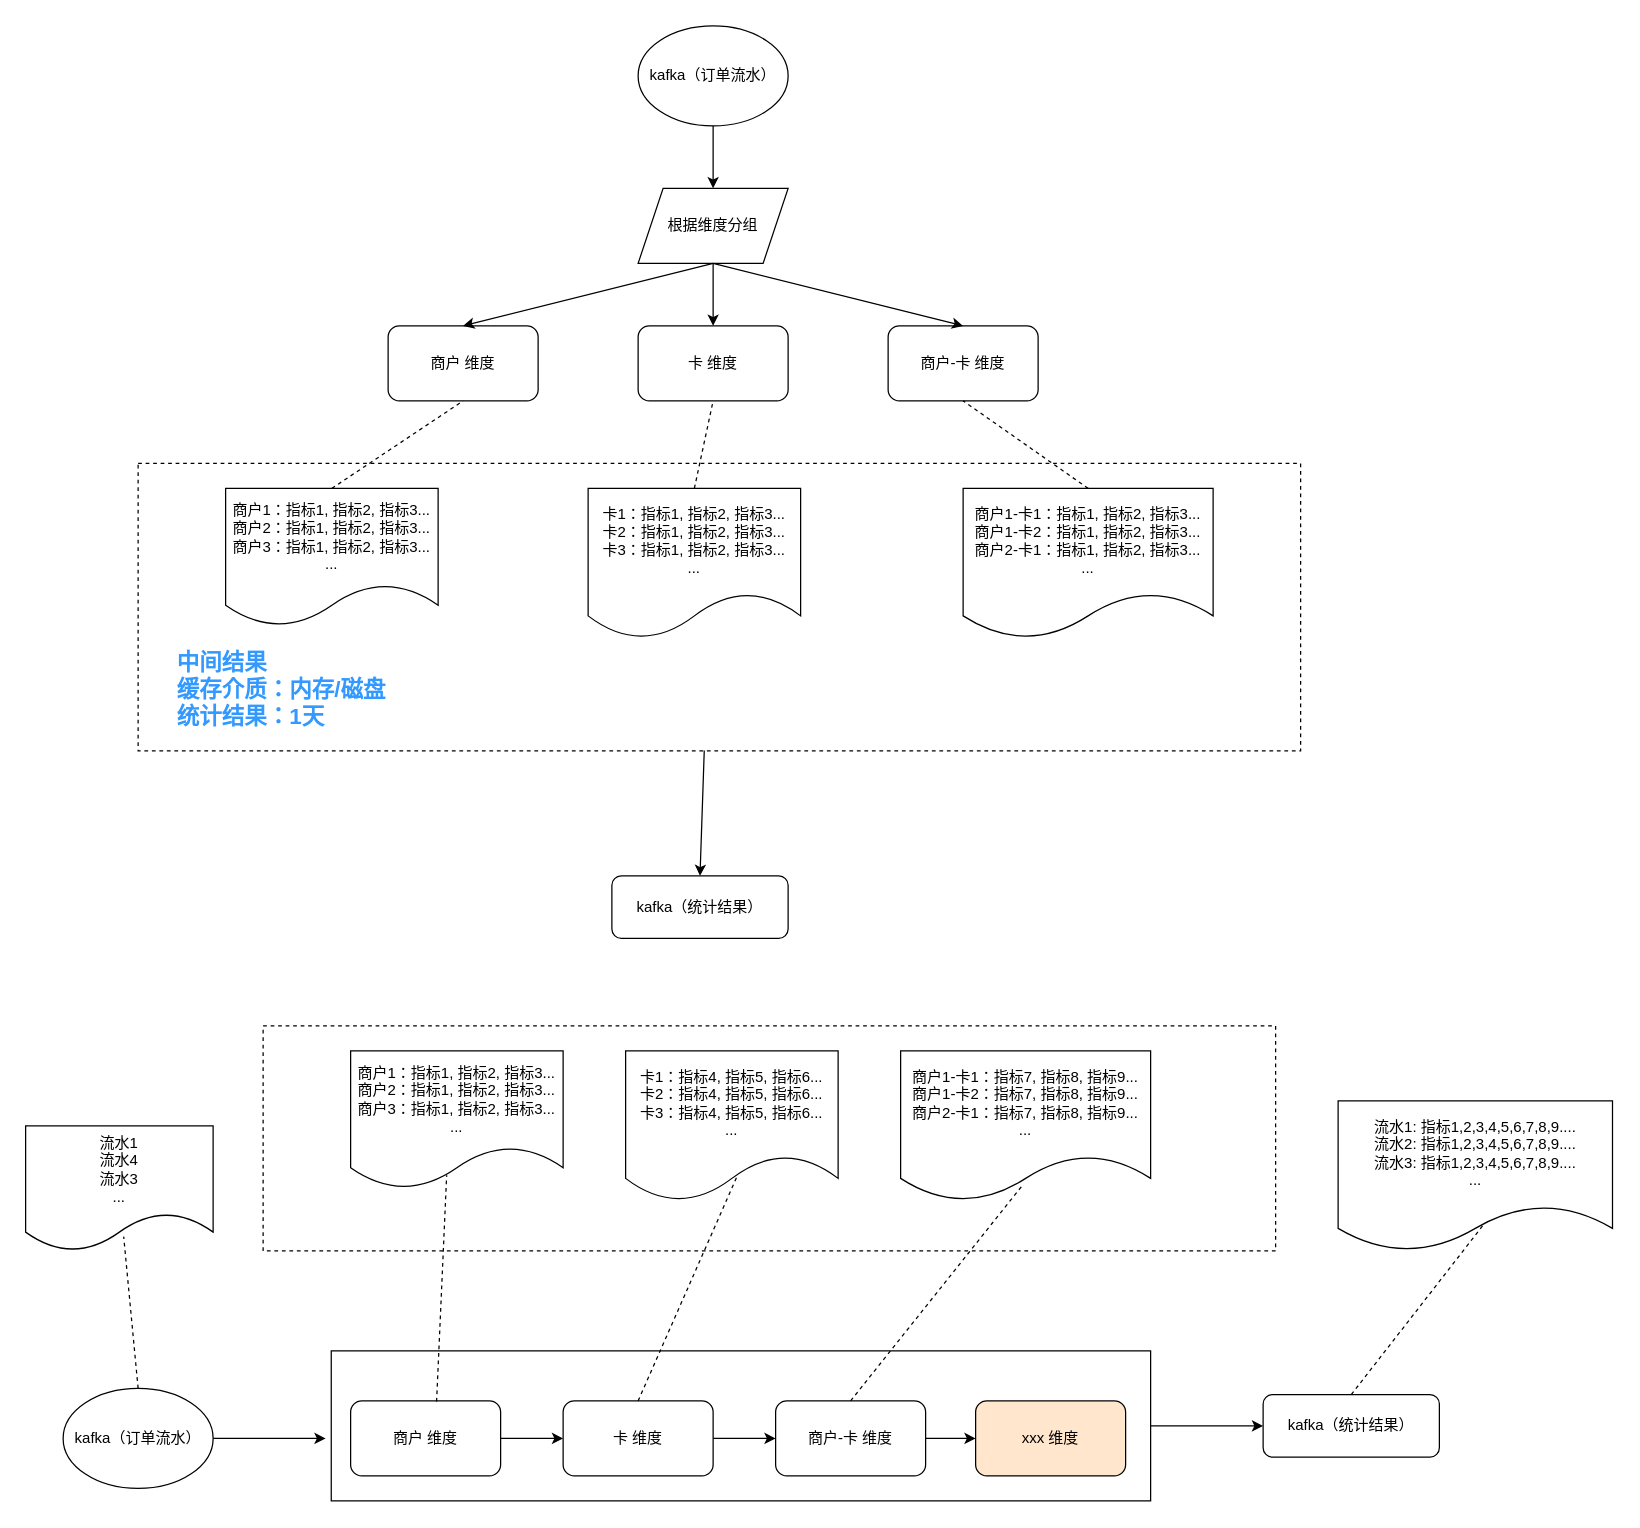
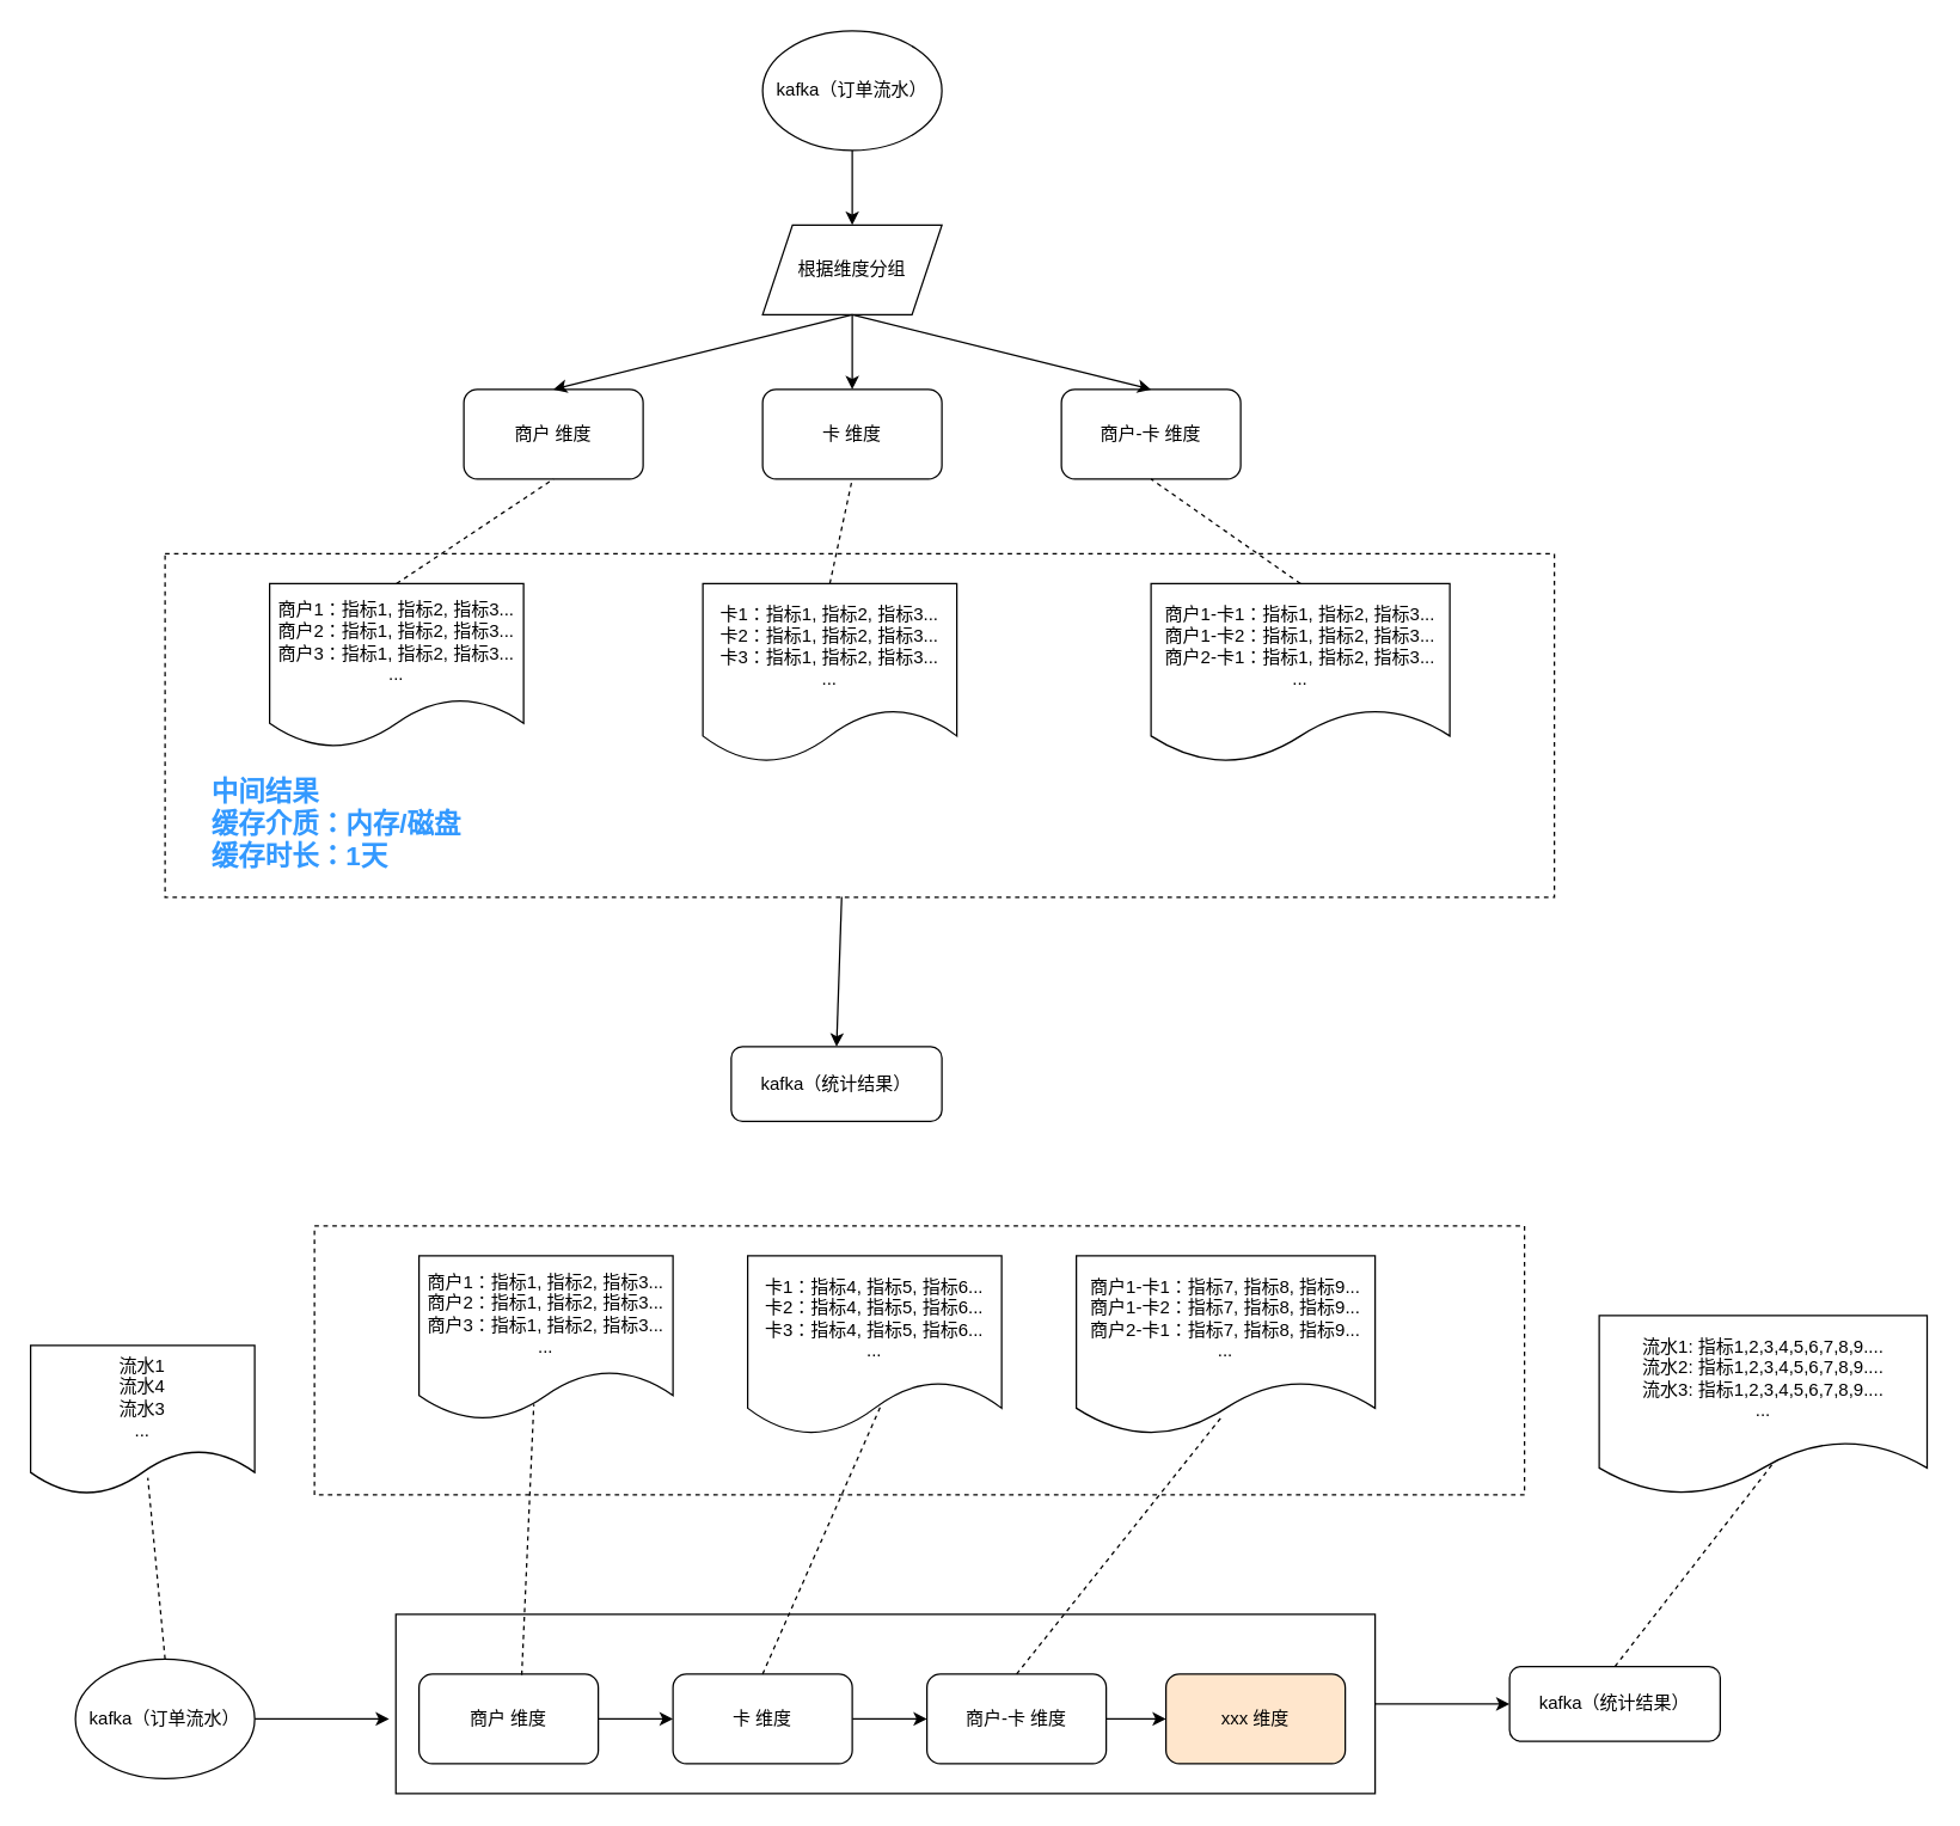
- <mxCell id="18" value="&lt;font color=&quot;#3399ff&quot;&gt;&lt;br&gt;&lt;/font&gt;&lt;div style=&quot;text-align: left&quot;&gt;&lt;span style=&quot;font-size: 18px ; font-weight: 700&quot;&gt;&lt;font color=&quot;#3399ff&quot;&gt;中间结果&lt;/font&gt;&lt;/span&gt;&lt;/div&gt;&lt;span style=&quot;font-size: 18px ; font-weight: 700&quot;&gt;&lt;div style=&quot;text-align: left&quot;&gt;&lt;span&gt;&lt;font color=&quot;#3399ff&quot;&gt;缓存介质：内存/磁盘&lt;/font&gt;&lt;/span&gt;&lt;/div&gt;&lt;div style=&quot;text-align: left&quot;&gt;&lt;span&gt;&lt;font color=&quot;#3399ff&quot;&gt;统计结果：1天&lt;/font&gt;&lt;/span&gt;&lt;/div&gt;&lt;br&gt;&lt;/span&gt;" style="rounded=0;whiteSpace=wrap;html=1;dashed=1;strokeColor=#FFFFFF;" parent="1" vertex="1"><mxGeometry x="120" y="520" width="210" height="70" as="geometry" /></mxCell>
+ <mxCell id="18" value="&lt;font color=&quot;#3399ff&quot;&gt;&lt;br&gt;&lt;/font&gt;&lt;div style=&quot;text-align: left&quot;&gt;&lt;span style=&quot;font-size: 18px ; font-weight: 700&quot;&gt;&lt;font color=&quot;#3399ff&quot;&gt;中间结果&lt;/font&gt;&lt;/span&gt;&lt;/div&gt;&lt;span style=&quot;font-size: 18px ; font-weight: 700&quot;&gt;&lt;div style=&quot;text-align: left&quot;&gt;&lt;span&gt;&lt;font color=&quot;#3399ff&quot;&gt;缓存介质：内存/磁盘&lt;/font&gt;&lt;/span&gt;&lt;/div&gt;&lt;div style=&quot;text-align: left&quot;&gt;&lt;span&gt;&lt;font color=&quot;#3399ff&quot;&gt;缓存时长：1天&lt;/font&gt;&lt;/span&gt;&lt;/div&gt;&lt;br&gt;&lt;/span&gt;" style="rounded=0;whiteSpace=wrap;html=1;dashed=1;strokeColor=#FFFFFF;" parent="1" vertex="1"><mxGeometry x="120" y="520" width="210" height="70" as="geometry" /></mxCell>
